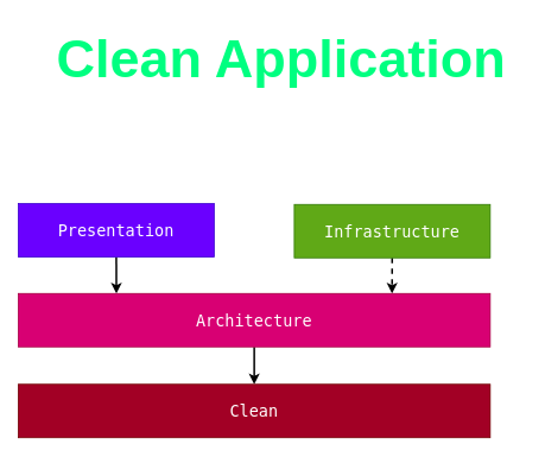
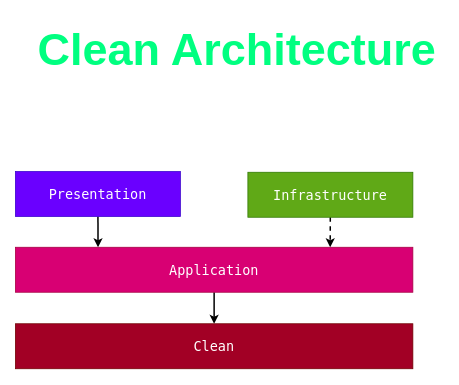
- <mxCell id="2" value="&lt;font size=&quot;1&quot; color=&quot;#00ff80&quot; style=&quot;&quot;&gt;&lt;b style=&quot;font-size: 60px;&quot;&gt;Clean Application&lt;/b&gt;&lt;/font&gt;" style="text;html=1;align=center;verticalAlign=middle;resizable=0;points=[];autosize=1;strokeColor=none;fillColor=none;" vertex="1" parent="1"><mxGeometry x="40" y="20" width="550" height="90" as="geometry" /></mxCell>
+ <mxCell id="2" value="&lt;font size=&quot;1&quot; color=&quot;#00ff80&quot; style=&quot;&quot;&gt;&lt;b style=&quot;font-size: 60px;&quot;&gt;Clean Architecture&lt;/b&gt;&lt;/font&gt;" style="text;html=1;align=center;verticalAlign=middle;resizable=0;points=[];autosize=1;strokeColor=none;fillColor=none;" vertex="1" parent="1"><mxGeometry x="40" y="20" width="550" height="90" as="geometry" /></mxCell>
- <mxCell id="8" value="&lt;pre style=&quot;&quot;&gt;&lt;span style=&quot;font-size: 18px;&quot;&gt;Architecture&lt;/span&gt;&lt;/pre&gt;" style="html=1;labelBackgroundColor=none;horizontal=1;verticalAlign=middle;labelBorderColor=none;whiteSpace=wrap;fillColor=#d80073;fontColor=#ffffff;strokeColor=#A50040;" vertex="1" parent="1"><mxGeometry x="20" y="329" width="530" height="60" as="geometry" /></mxCell>
+ <mxCell id="8" value="&lt;pre style=&quot;&quot;&gt;&lt;span style=&quot;font-size: 18px;&quot;&gt;Application&lt;/span&gt;&lt;/pre&gt;" style="html=1;labelBackgroundColor=none;horizontal=1;verticalAlign=middle;labelBorderColor=none;whiteSpace=wrap;fillColor=#d80073;fontColor=#ffffff;strokeColor=#A50040;" vertex="1" parent="1"><mxGeometry x="20" y="329" width="530" height="60" as="geometry" /></mxCell>
